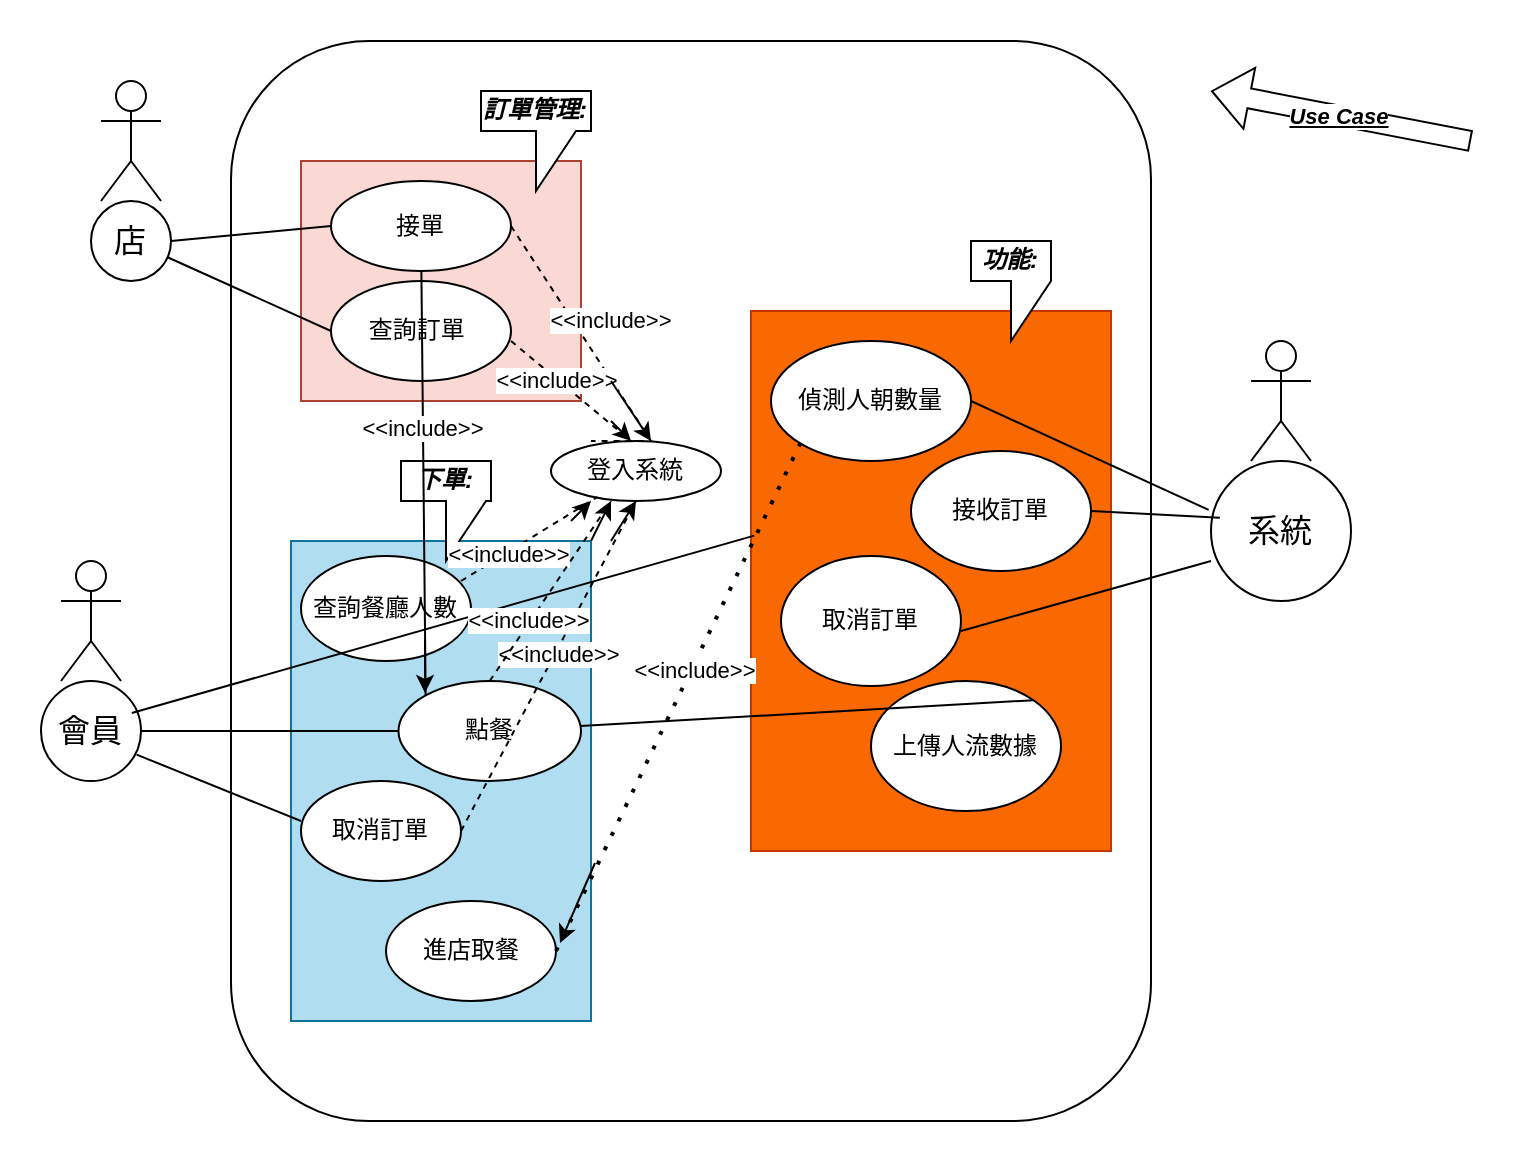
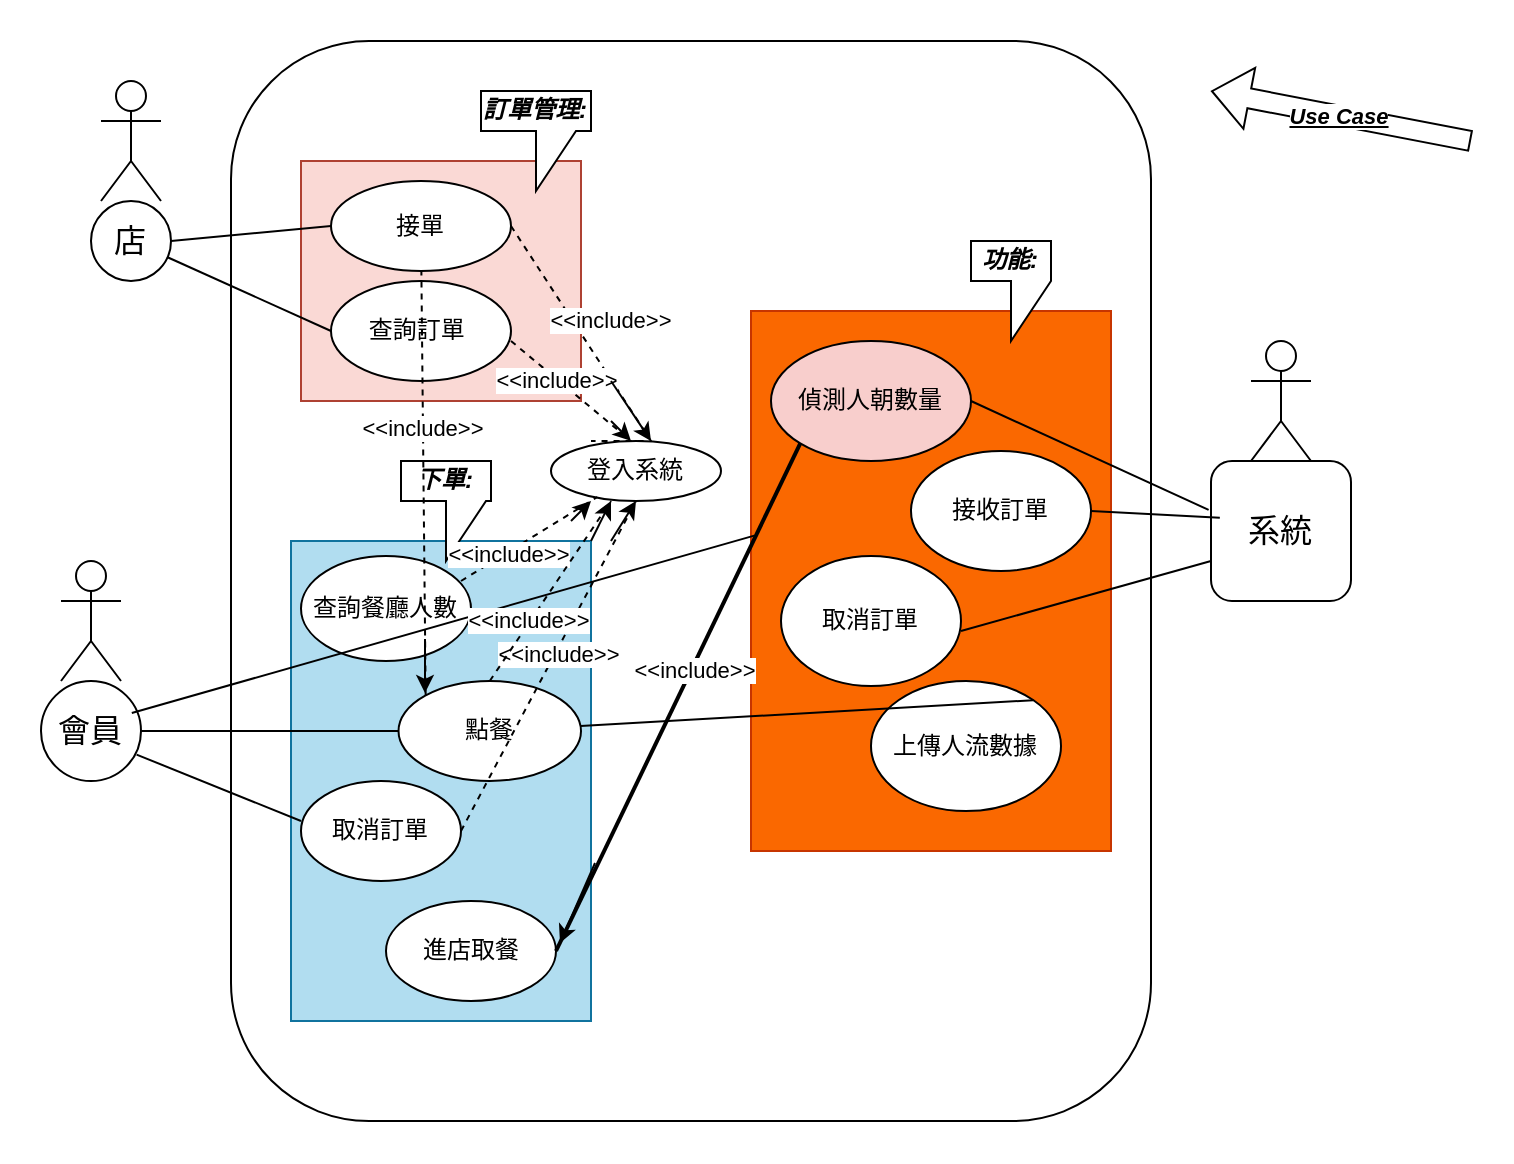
- <mxCell id="16" value="偵測人朝數量" style="ellipse;whiteSpace=wrap;html=1;" vertex="1" parent="1"><mxGeometry x="385" y="170" width="100" height="60" as="geometry" /></mxCell>
+ <mxCell id="16" value="偵測人朝數量" style="ellipse;whiteSpace=wrap;html=1;fillColor=#f8cecc;" vertex="1" parent="1"><mxGeometry x="385" y="170" width="100" height="60" as="geometry" /></mxCell>
- <mxCell id="21" value="&lt;font size=&quot;3&quot;&gt;系統&lt;/font&gt;" style="ellipse;whiteSpace=wrap;html=1;aspect=fixed;" vertex="1" parent="1"><mxGeometry x="605" y="230" width="70" height="70" as="geometry" /></mxCell>
+ <mxCell id="21" value="&lt;font size=&quot;3&quot;&gt;系統&lt;/font&gt;" style="whiteSpace=wrap;html=1;aspect=fixed;rounded=1;" vertex="1" parent="1"><mxGeometry x="605" y="230" width="70" height="70" as="geometry" /></mxCell>
- <mxCell id="48" value="" style="endArrow=none;dashed=0;html=1;rounded=0;exitX=0;exitY=0;exitDx=0;exitDy=0;" edge="1" parent="1" source="10" target="18"><mxGeometry width="50" height="50" relative="1" as="geometry"><mxPoint x="315" y="320" as="sourcePoint" /><mxPoint x="365" y="270" as="targetPoint" /></mxGeometry></mxCell>
+ <mxCell id="48" value="" style="endArrow=none;dashed=1;html=1;rounded=0;exitX=0;exitY=0;exitDx=0;exitDy=0;" edge="1" parent="1" source="10" target="18"><mxGeometry width="50" height="50" relative="1" as="geometry"><mxPoint x="315" y="320" as="sourcePoint" /><mxPoint x="365" y="270" as="targetPoint" /></mxGeometry></mxCell>
- <mxCell id="45" value="" style="endArrow=none;dashed=1;html=1;dashPattern=1 3;strokeWidth=2;rounded=0;entryX=0;entryY=1;entryDx=0;entryDy=0;exitX=1;exitY=0.5;exitDx=0;exitDy=0;" edge="1" parent="1" source="12" target="16"><mxGeometry width="50" height="50" relative="1" as="geometry"><mxPoint x="315" y="320" as="sourcePoint" /><mxPoint x="365" y="270" as="targetPoint" /></mxGeometry></mxCell>
+ <mxCell id="45" value="" style="endArrow=none;dashed=0;html=1;dashPattern=1 3;strokeWidth=2;rounded=0;entryX=0;entryY=1;entryDx=0;entryDy=0;exitX=1;exitY=0.5;exitDx=0;exitDy=0;" edge="1" parent="1" source="12" target="16"><mxGeometry width="50" height="50" relative="1" as="geometry"><mxPoint x="315" y="320" as="sourcePoint" /><mxPoint x="365" y="270" as="targetPoint" /></mxGeometry></mxCell>
